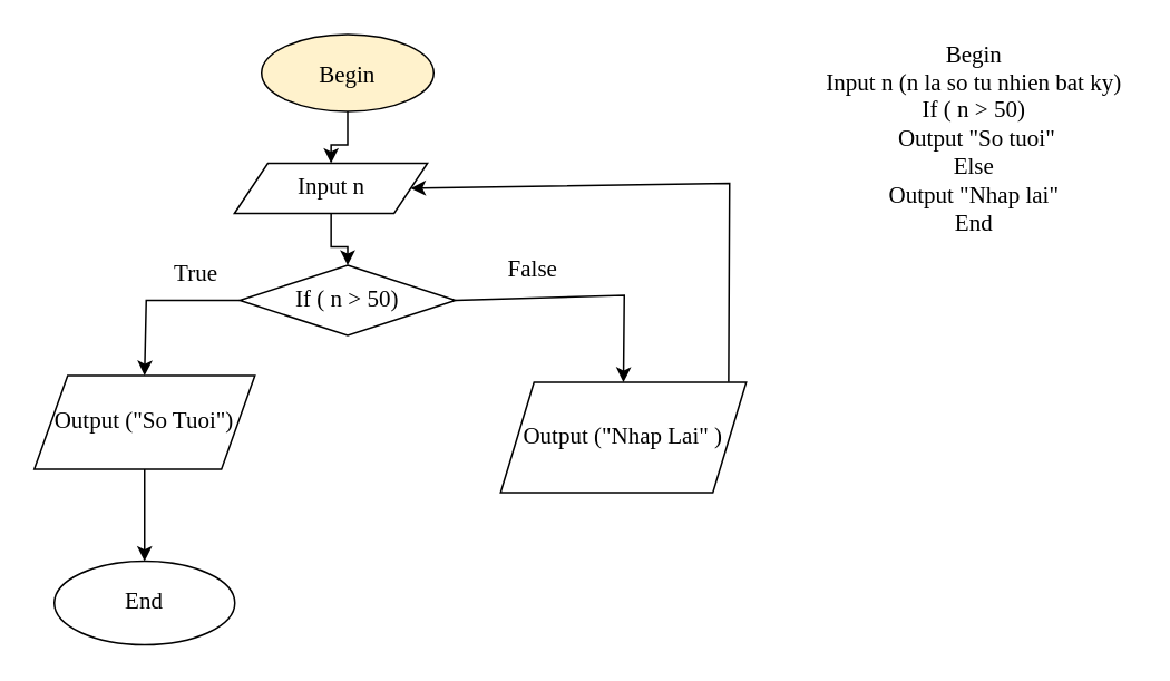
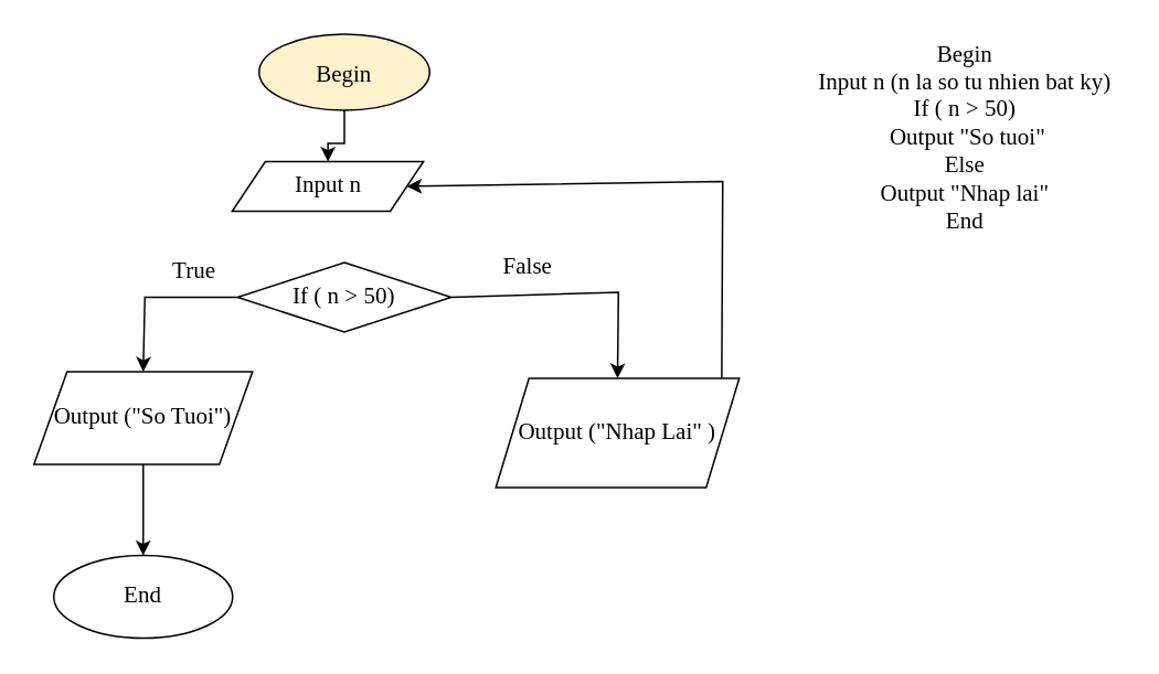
- <mxCell id="4" value="" style="edgeStyle=orthogonalEdgeStyle;rounded=0;orthogonalLoop=1;jettySize=auto;html=1;fontFamily=Times New Roman;fontSize=14;" edge="1" parent="1" source="5" target="6"><mxGeometry relative="1" as="geometry" /></mxCell>
